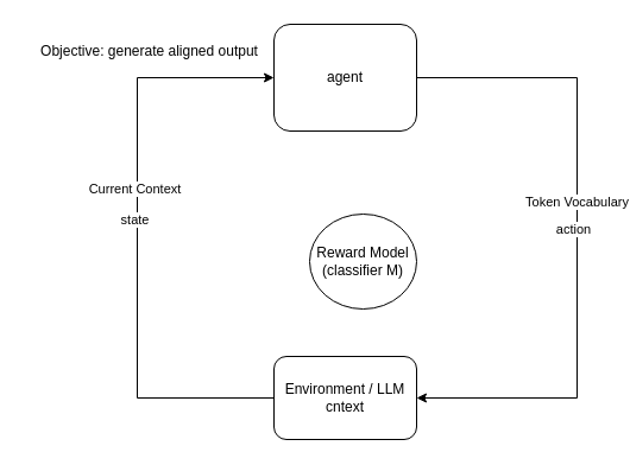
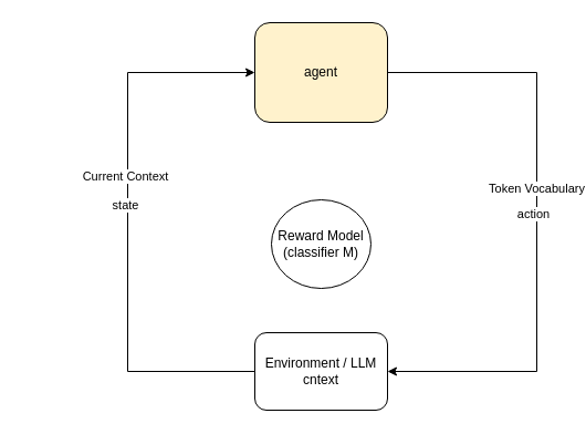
- <mxCell id="11" value="Objective: generate aligned output" style="text;html=1;align=center;verticalAlign=middle;resizable=0;points=[];autosize=1;strokeColor=none;fillColor=none;" parent="1" vertex="1"><mxGeometry x="20" y="28" width="210" height="30" as="geometry" /></mxCell>
- <mxCell id="5" value="agent" style="rounded=1;whiteSpace=wrap;html=1;" parent="1" vertex="1"><mxGeometry x="230" y="20" width="120" height="90" as="geometry" /></mxCell>
+ <mxCell id="5" value="agent" style="rounded=1;whiteSpace=wrap;html=1;fillColor=#fff2cc;" parent="1" vertex="1"><mxGeometry x="230" y="20" width="120" height="90" as="geometry" /></mxCell>
- <mxCell id="10" value="Reward Model (classifier M)" style="ellipse;whiteSpace=wrap;html=1;" parent="1" vertex="1"><mxGeometry x="260" y="180" width="90" height="80" as="geometry" /></mxCell>
+ <mxCell id="10" value="Reward Model (classifier M)" style="ellipse;whiteSpace=wrap;html=1;" parent="1" vertex="1"><mxGeometry x="245" y="180" width="90" height="80" as="geometry" /></mxCell>
